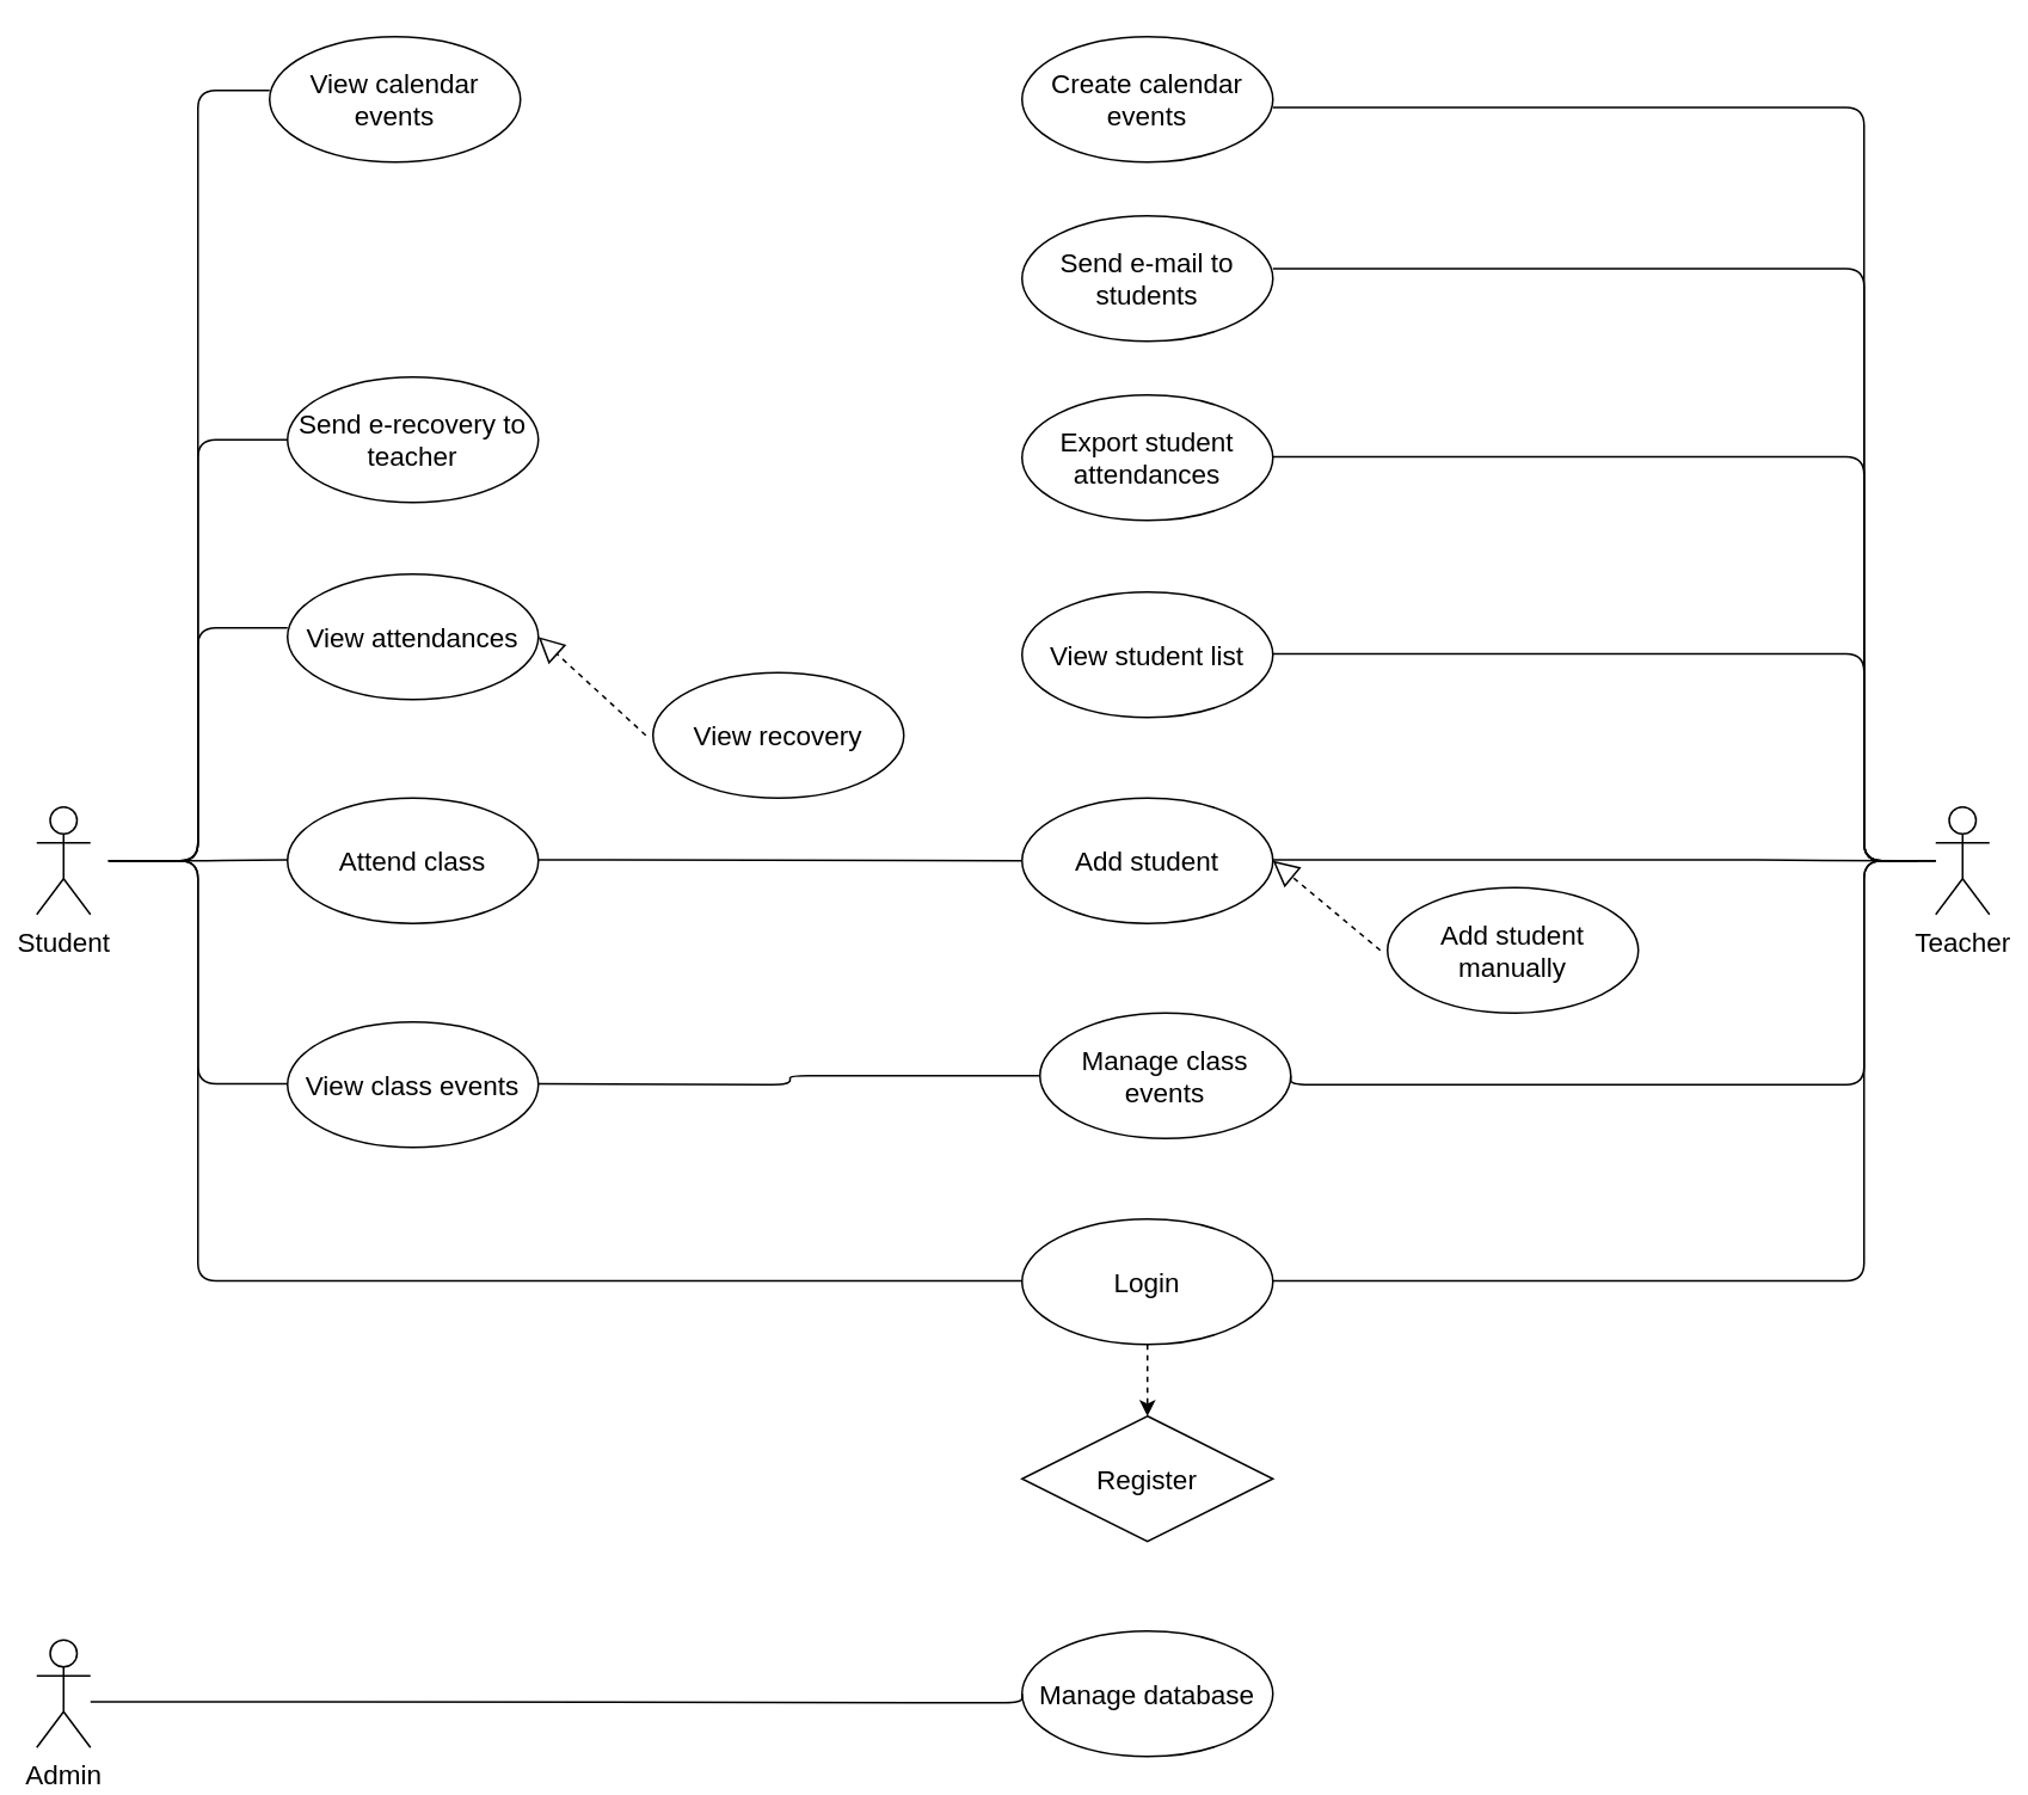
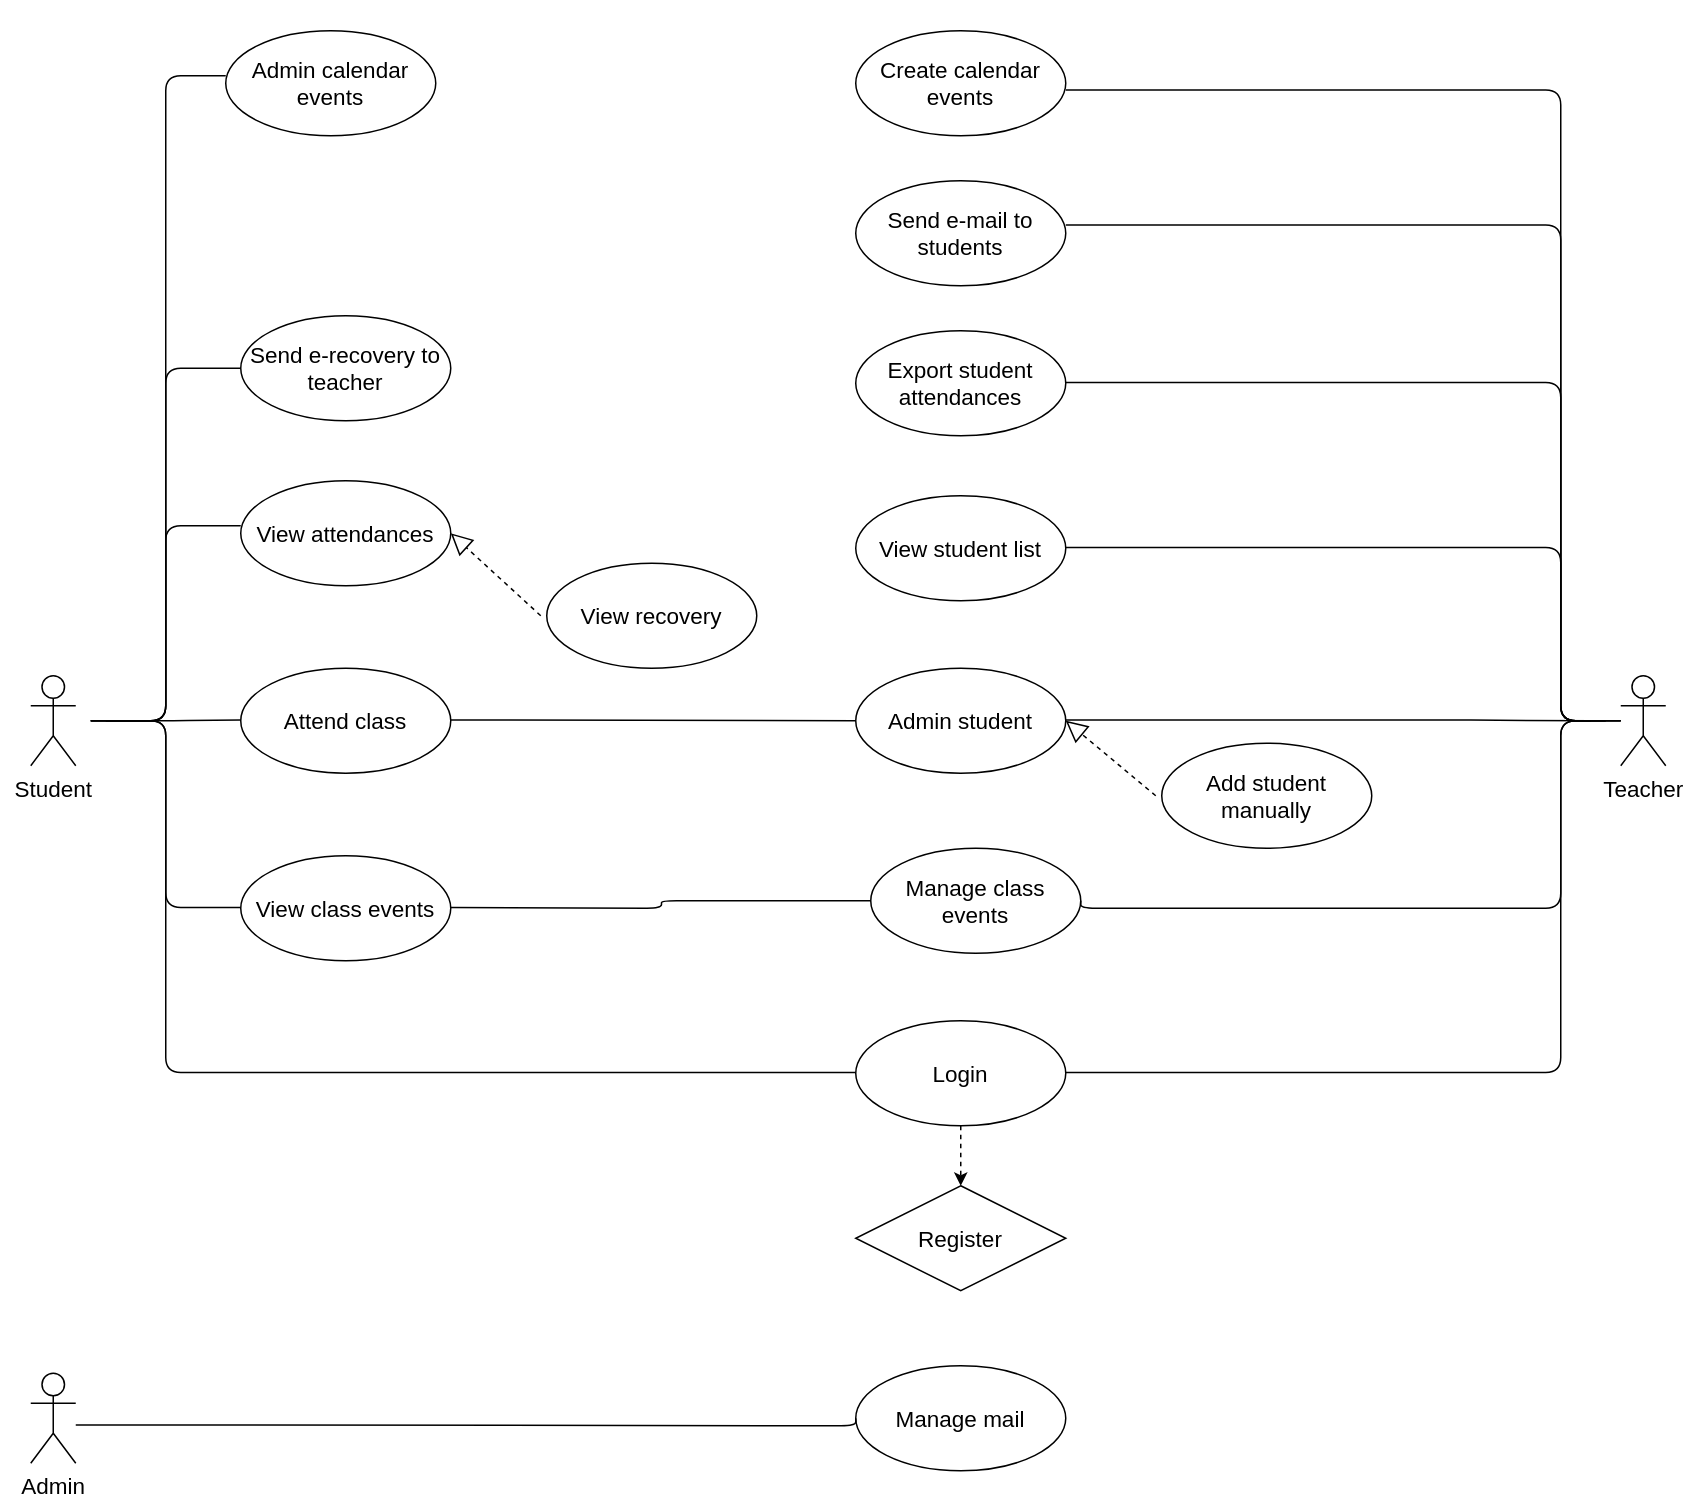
- <mxCell id="38" value="View calendar events" style="ellipse;whiteSpace=wrap;html=1;fontSize=15;" vertex="1" parent="1"><mxGeometry x="150" y="20" width="140" height="70" as="geometry" /></mxCell>
+ <mxCell id="38" value="Admin calendar events" style="ellipse;whiteSpace=wrap;html=1;fontSize=15;" vertex="1" parent="1"><mxGeometry x="150" y="20" width="140" height="70" as="geometry" /></mxCell>
- <mxCell id="14" value="Add student" style="ellipse;whiteSpace=wrap;html=1;fontSize=15;" parent="1" vertex="1"><mxGeometry x="570" y="445" width="140" height="70" as="geometry" /></mxCell>
+ <mxCell id="14" value="Admin student" style="ellipse;whiteSpace=wrap;html=1;fontSize=15;" parent="1" vertex="1"><mxGeometry x="570" y="445" width="140" height="70" as="geometry" /></mxCell>
- <mxCell id="23" value="Manage database" style="ellipse;whiteSpace=wrap;html=1;fontSize=15;" parent="1" vertex="1"><mxGeometry x="570" y="910" width="140" height="70" as="geometry" /></mxCell>
+ <mxCell id="23" value="Manage mail" style="ellipse;whiteSpace=wrap;html=1;fontSize=15;" parent="1" vertex="1"><mxGeometry x="570" y="910" width="140" height="70" as="geometry" /></mxCell>
